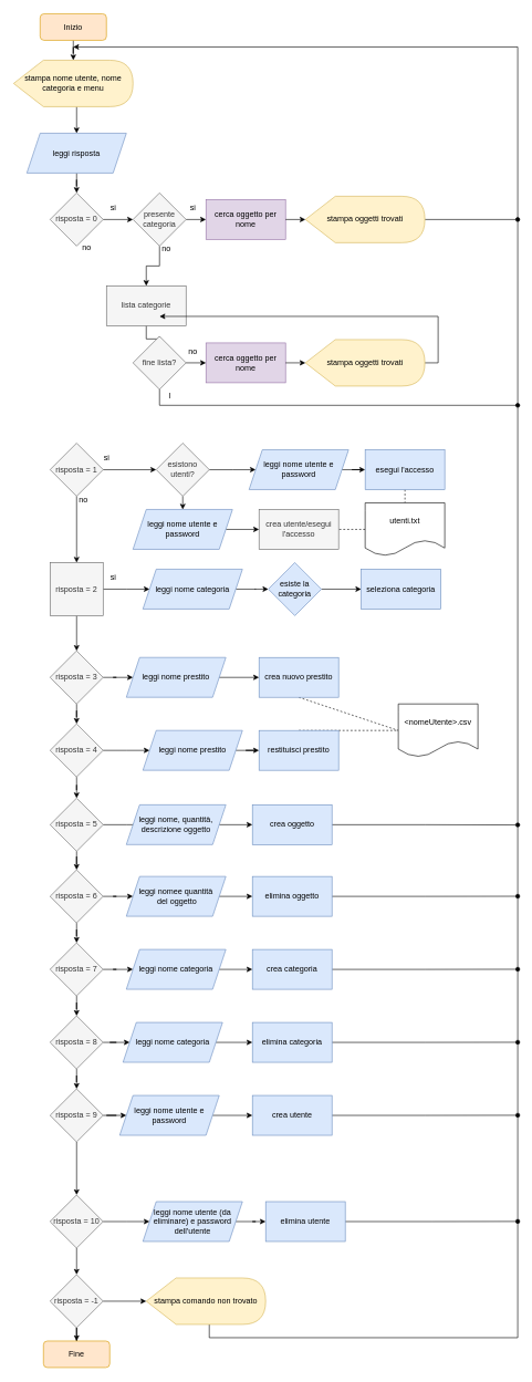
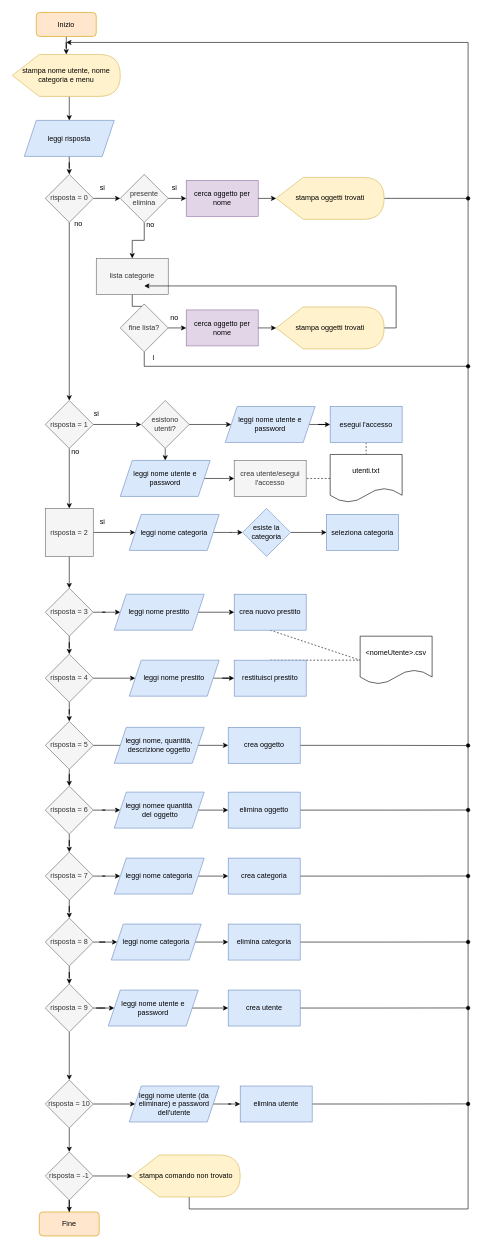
- <mxCell id="14" value="presente categoria" style="rhombus;whiteSpace=wrap;html=1;fillColor=#f5f5f5;fontColor=#333333;strokeColor=#666666;" vertex="1" parent="1"><mxGeometry x="200" y="290" width="80" height="80" as="geometry" /></mxCell>
+ <mxCell id="14" value="presente elimina" style="rhombus;whiteSpace=wrap;html=1;fillColor=#f5f5f5;fontColor=#333333;strokeColor=#666666;" vertex="1" parent="1"><mxGeometry x="200" y="290" width="80" height="80" as="geometry" /></mxCell>
+ <mxCell id="7" style="edgeStyle=orthogonalEdgeStyle;rounded=0;orthogonalLoop=1;jettySize=auto;html=1;exitX=0.5;exitY=1;exitDx=0;exitDy=0;" edge="1" parent="1" source="8" target="34"><mxGeometry relative="1" as="geometry" /></mxCell>
